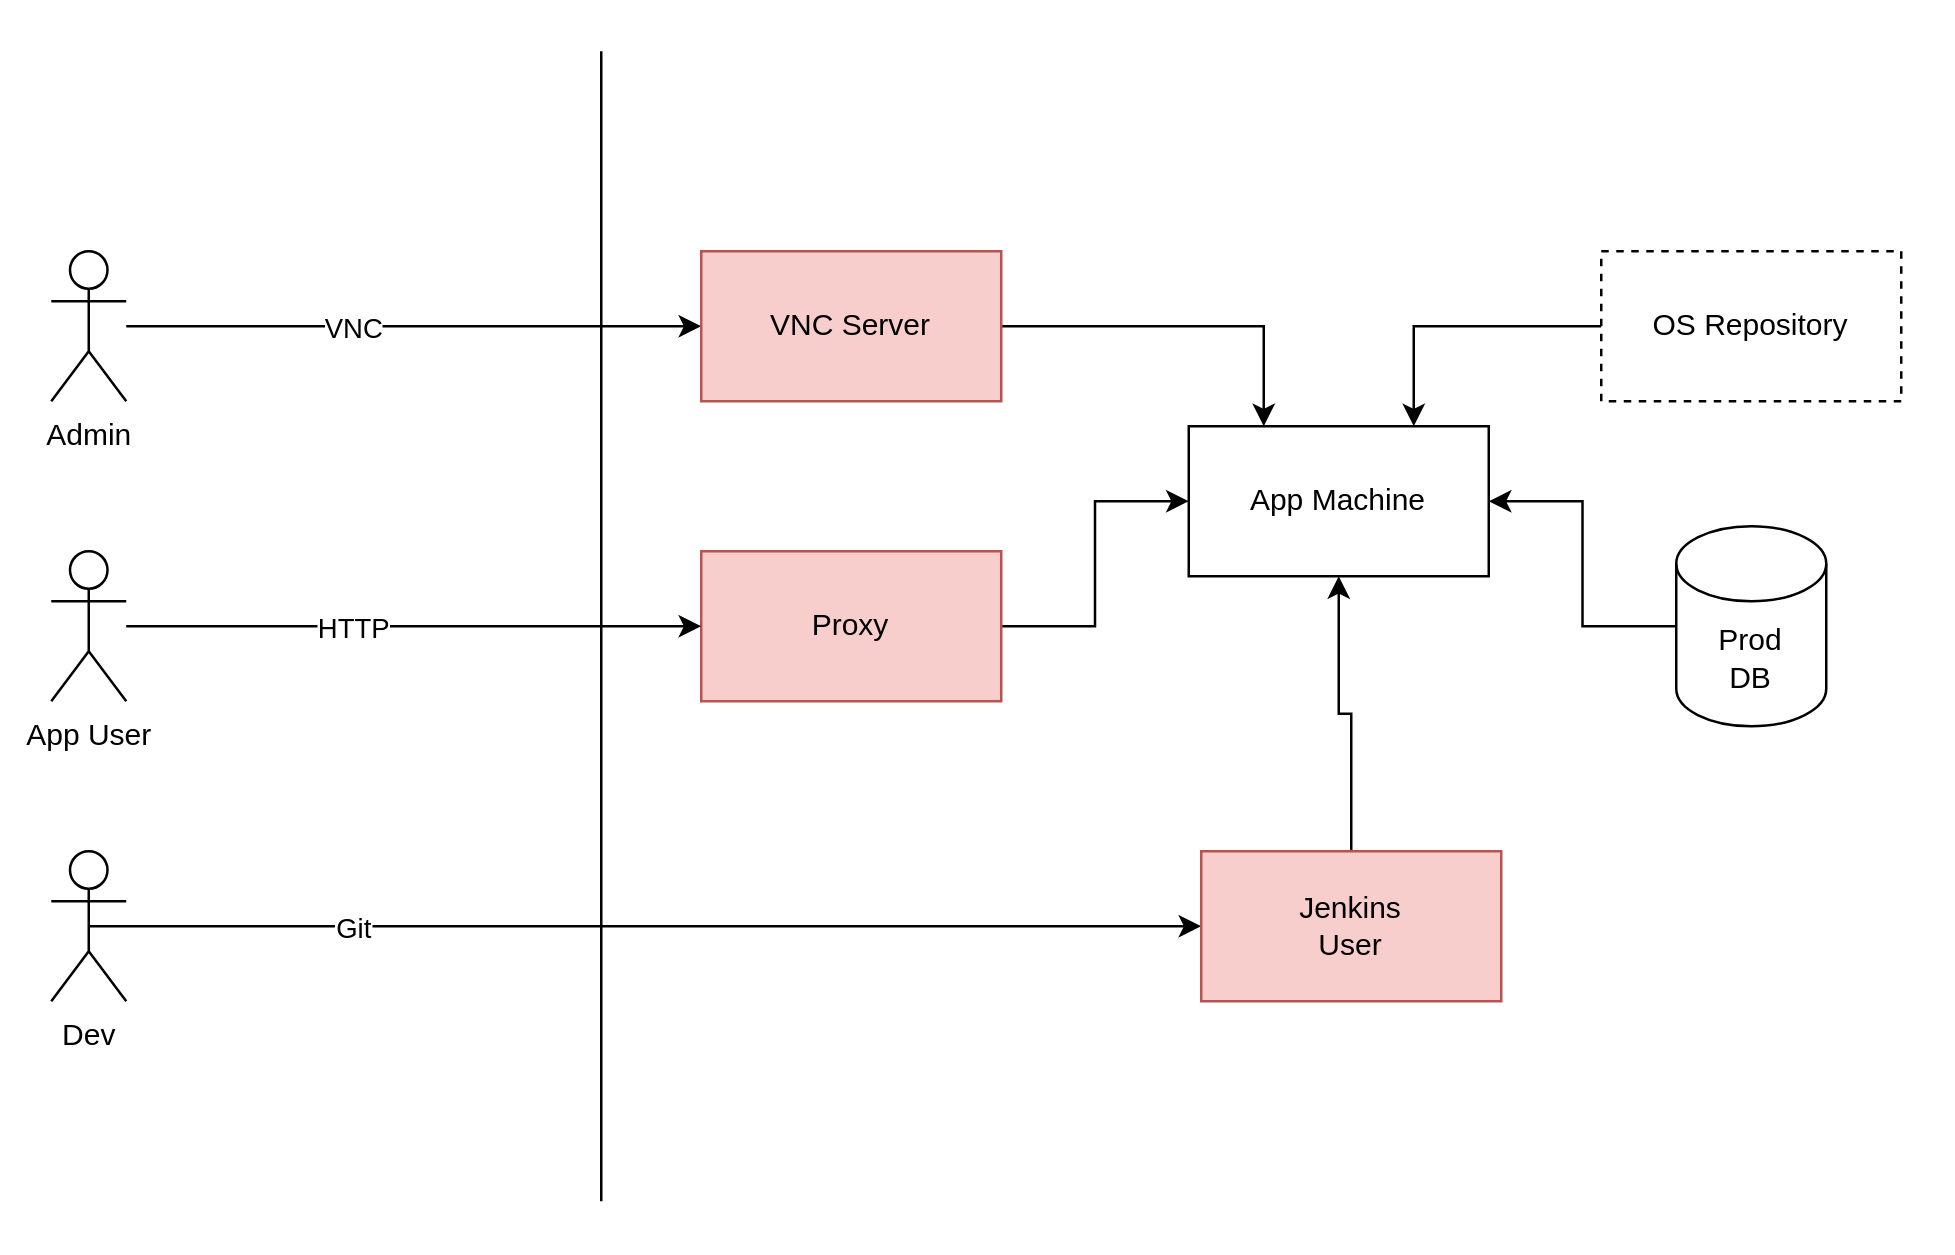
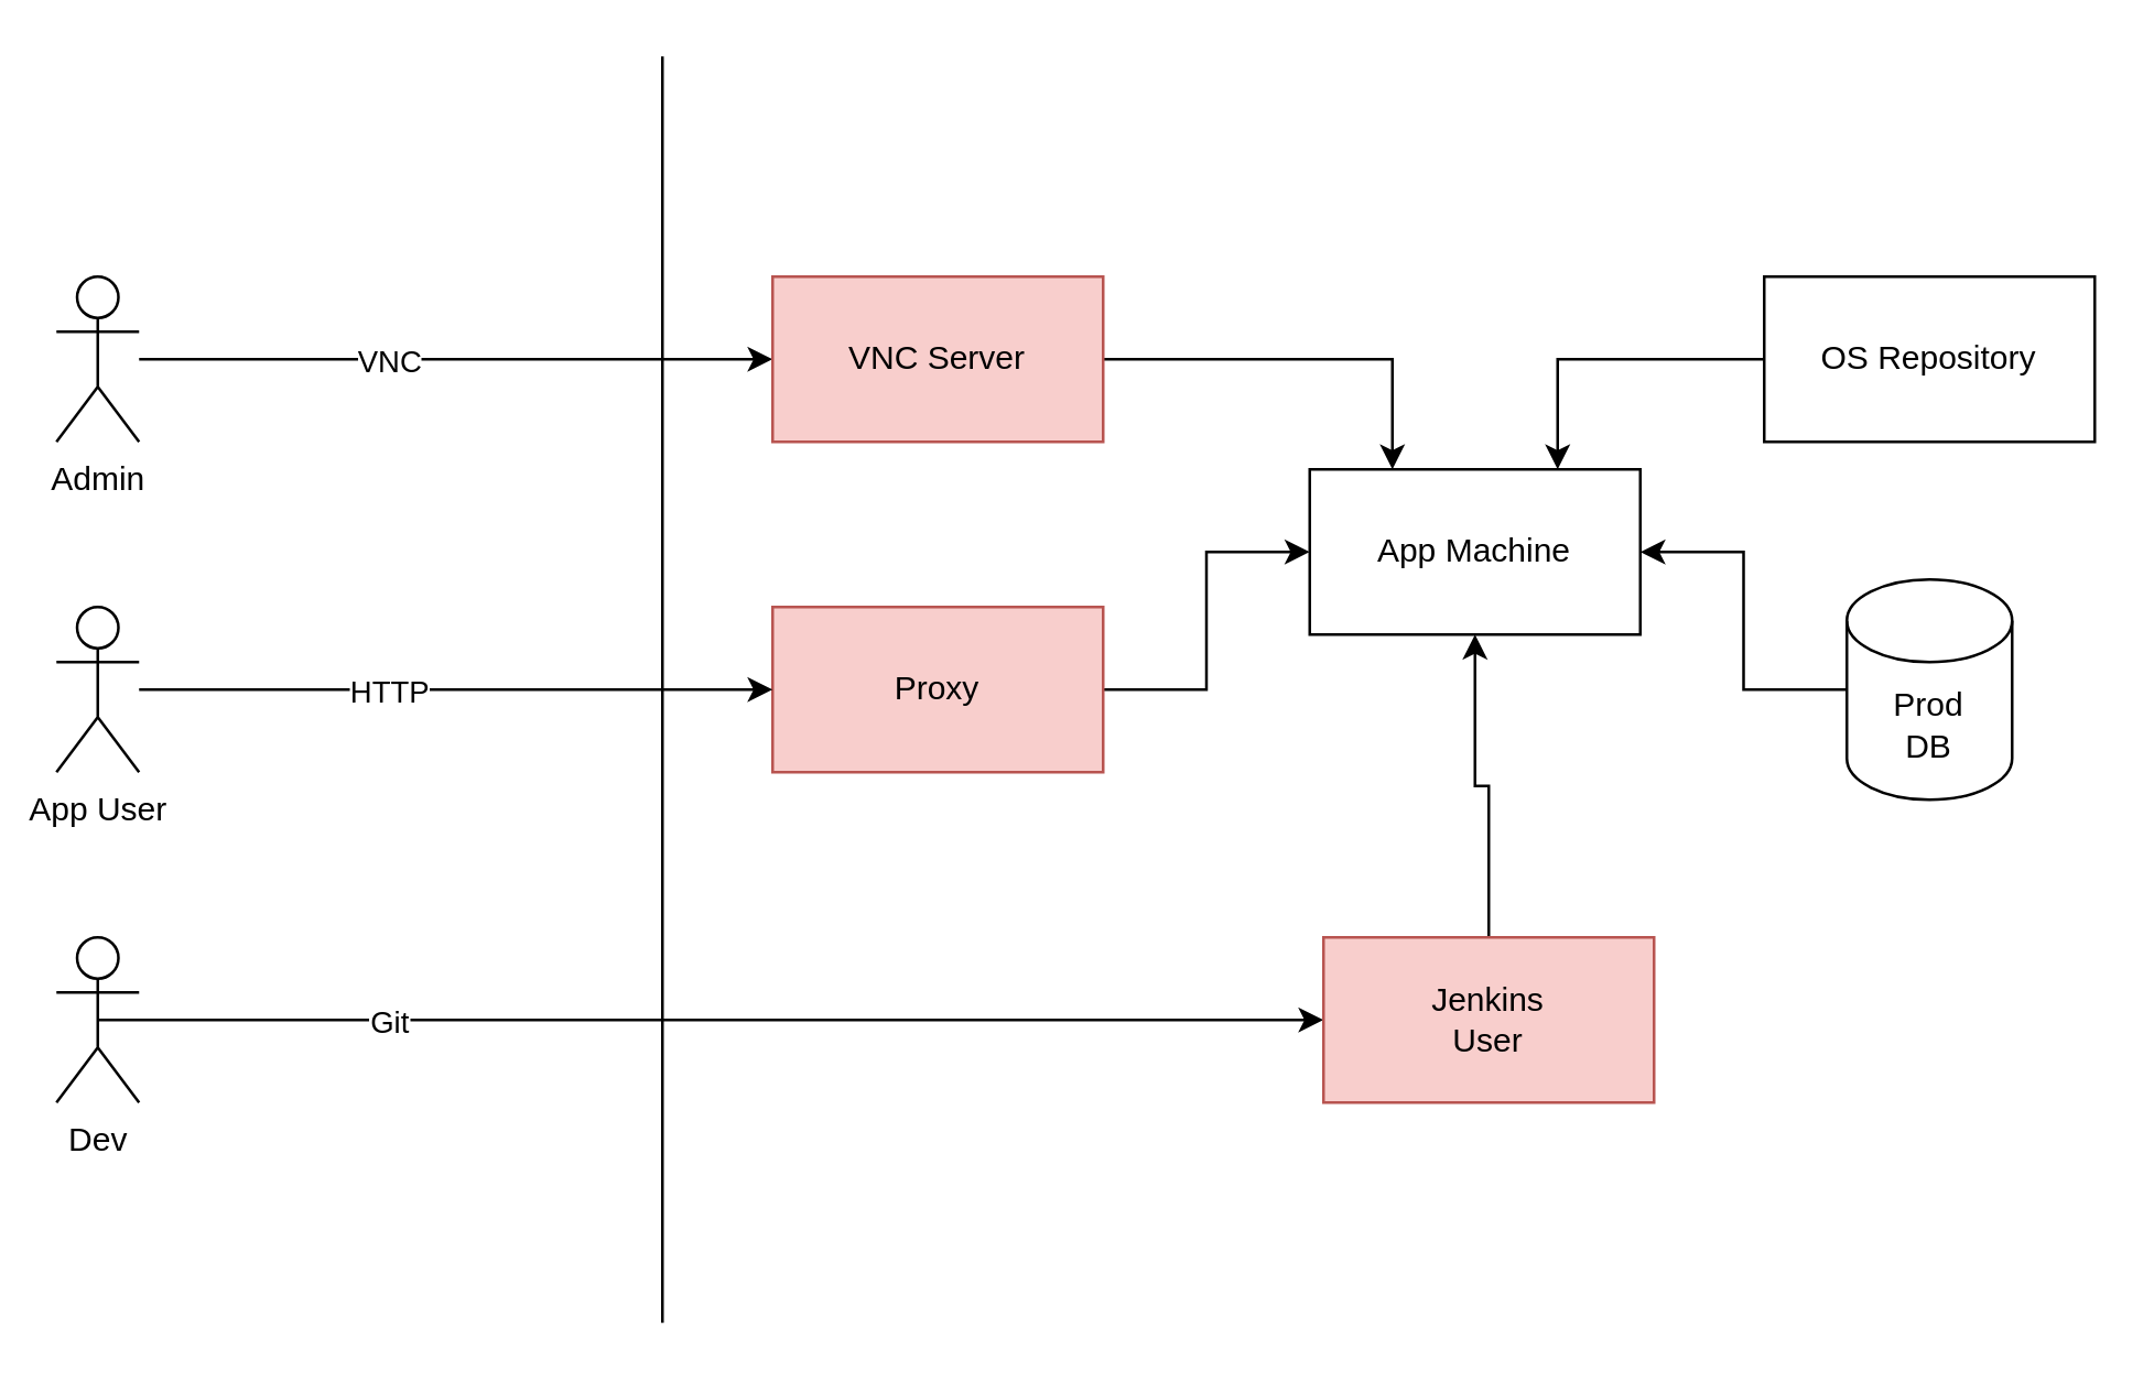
- <mxCell id="20" value="OS Repository" style="rounded=0;whiteSpace=wrap;html=1;dashed=1;" vertex="1" parent="1"><mxGeometry x="640" y="100" width="120" height="60" as="geometry" /></mxCell>
+ <mxCell id="20" value="OS Repository" style="rounded=0;whiteSpace=wrap;html=1;" vertex="1" parent="1"><mxGeometry x="640" y="100" width="120" height="60" as="geometry" /></mxCell>
